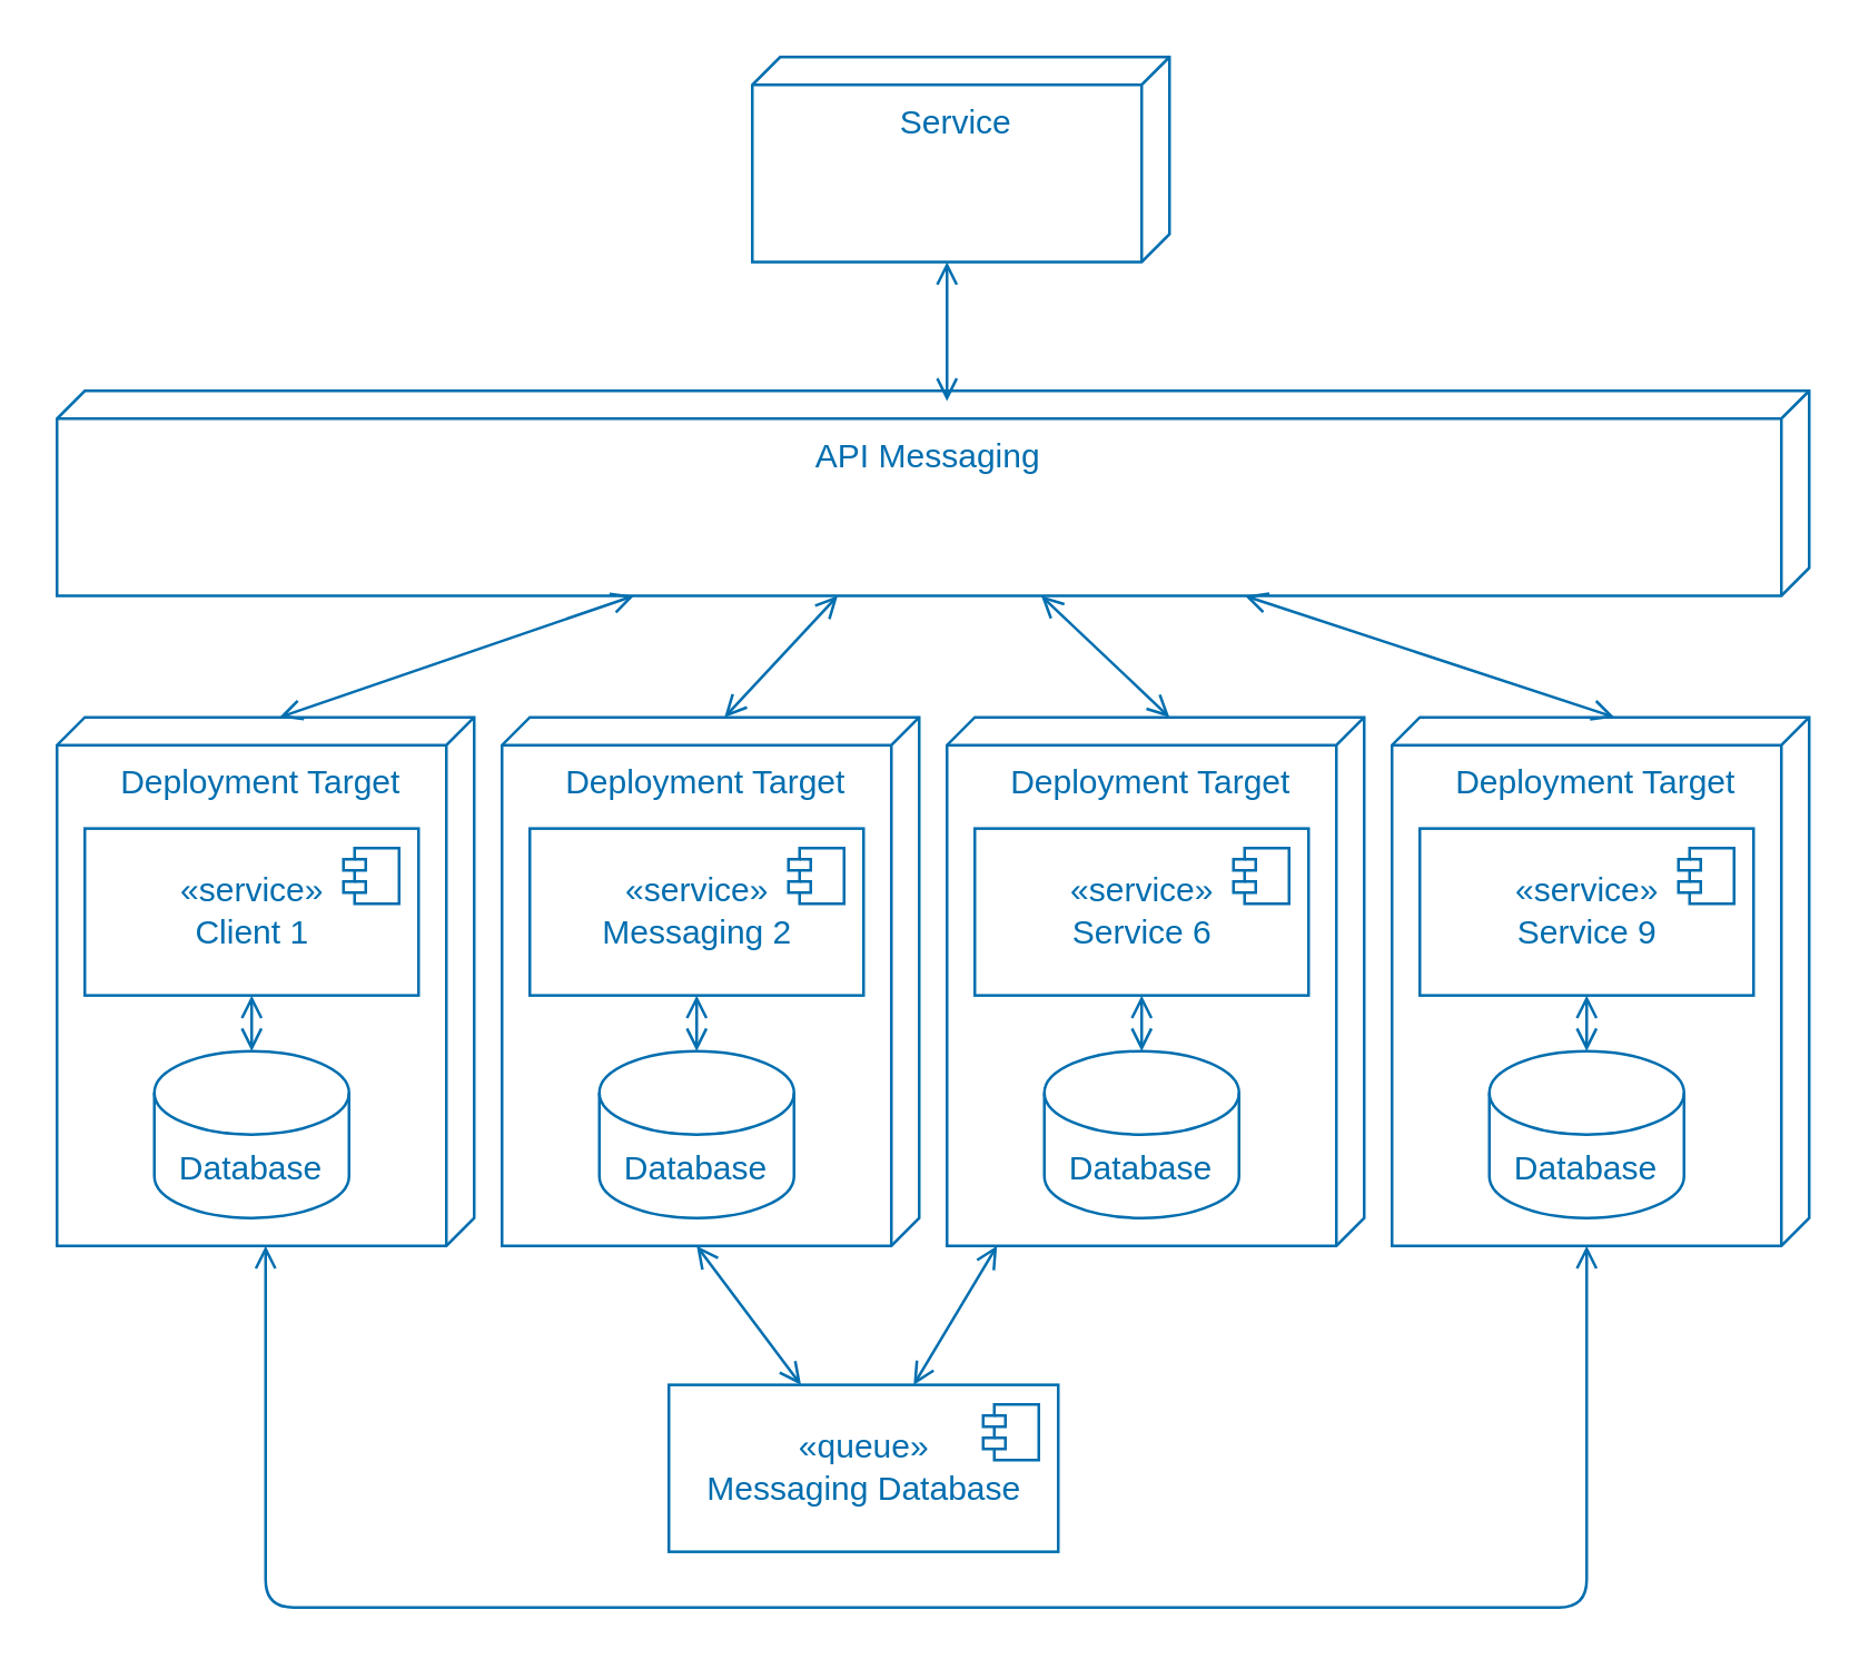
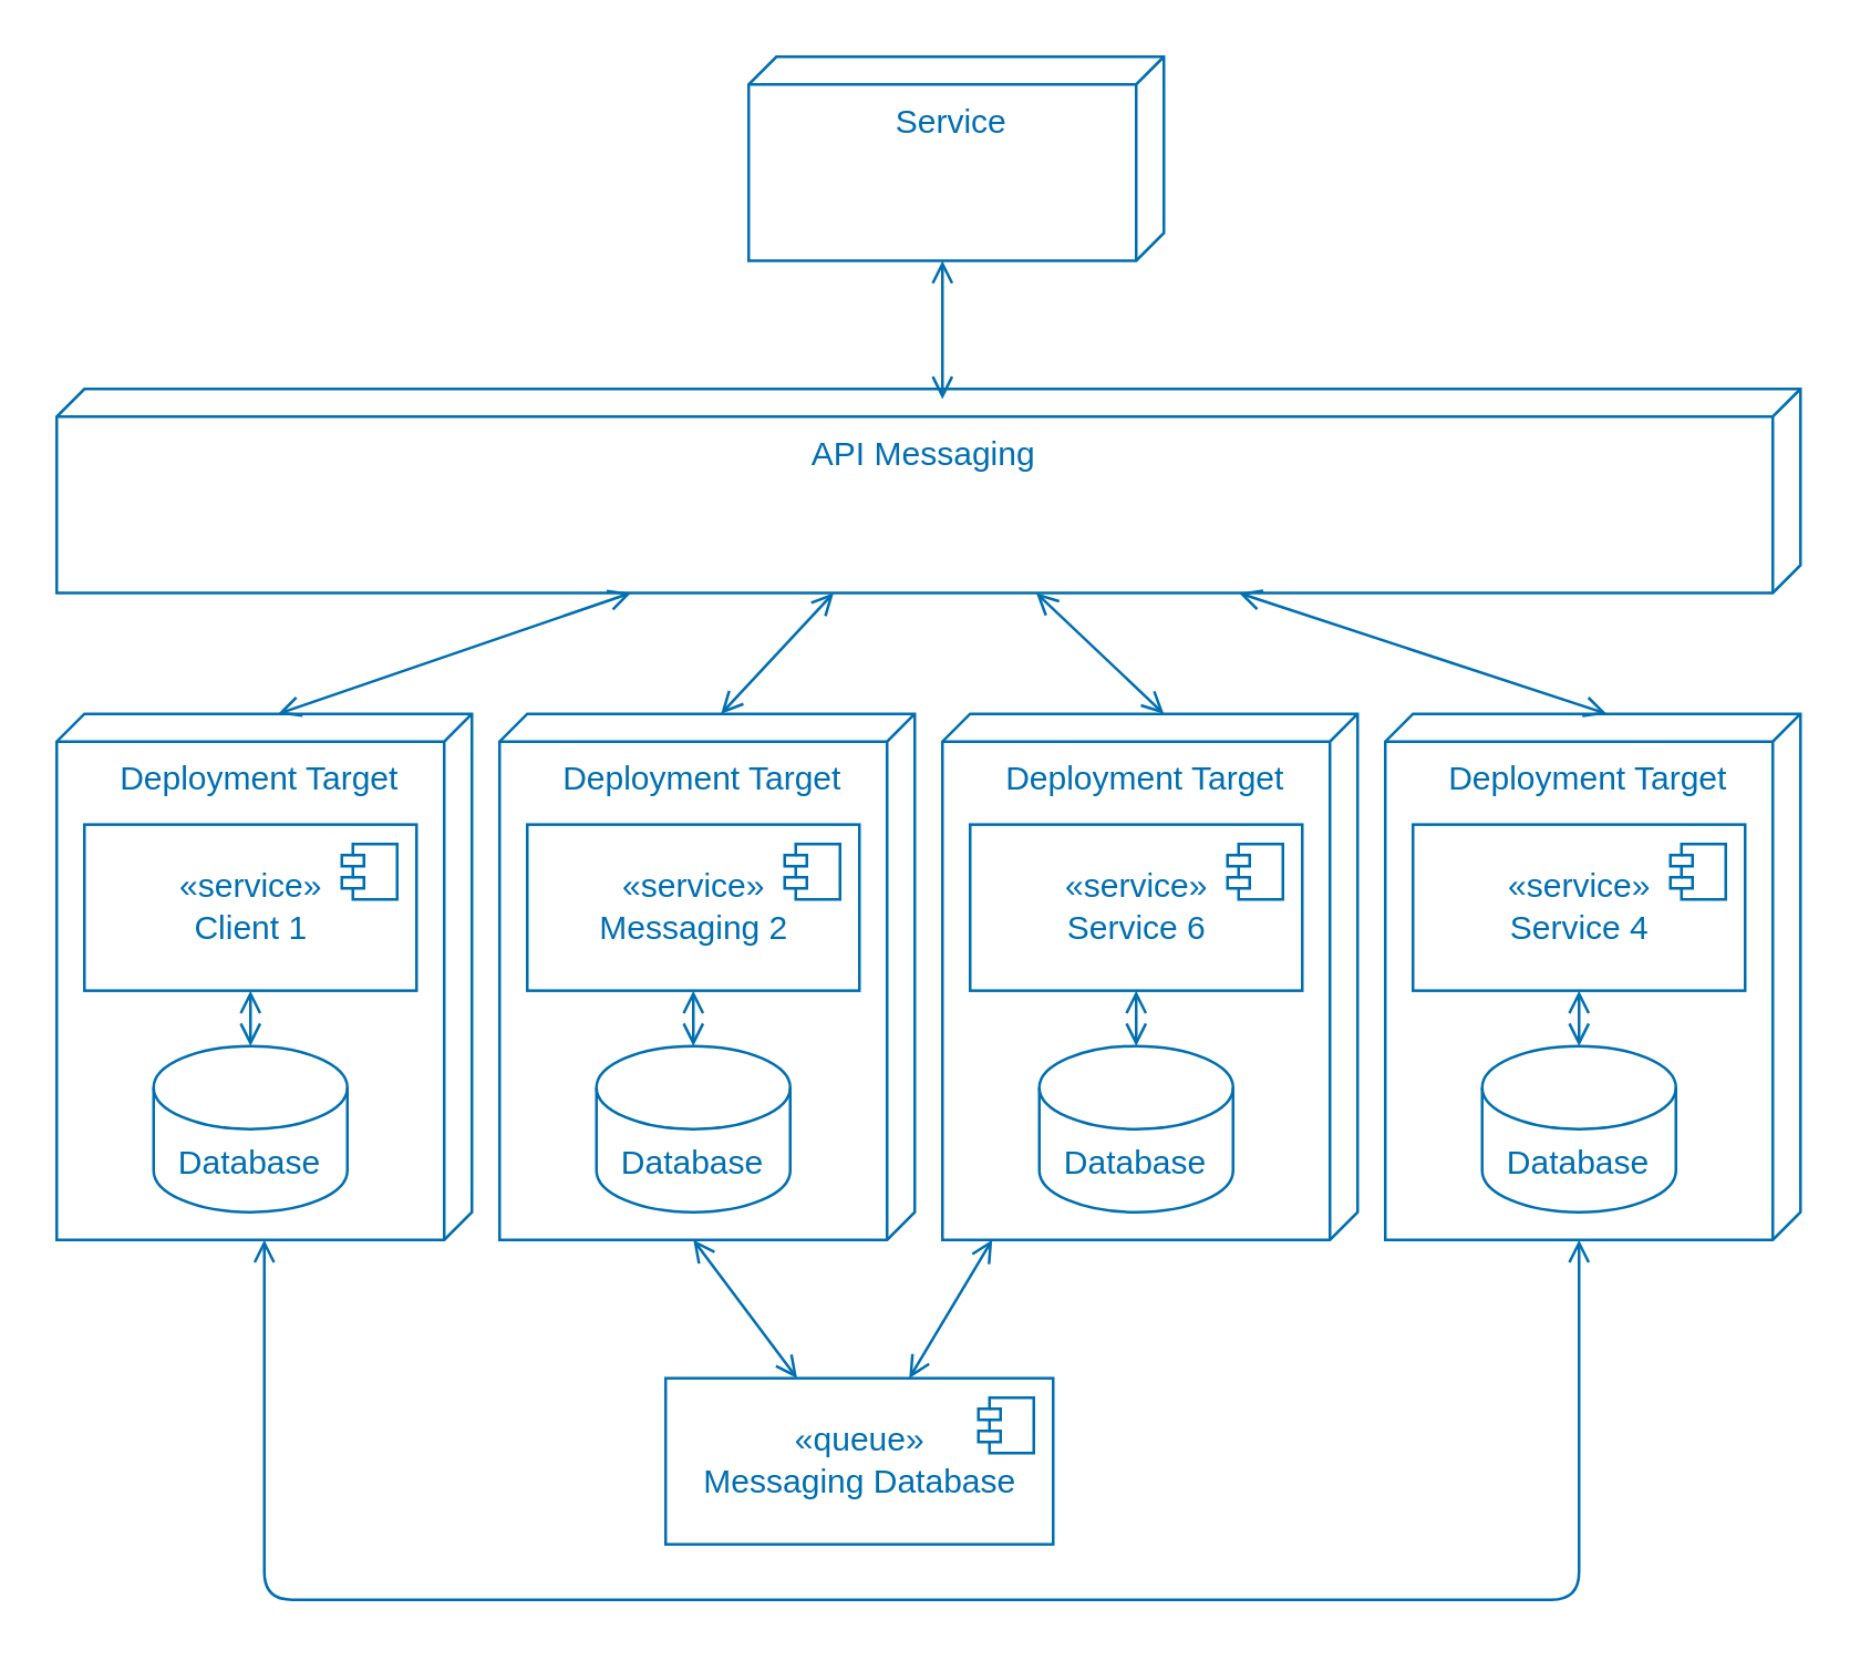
- <mxCell id="22" value="«service»&lt;br&gt;&lt;span&gt;Service 9&lt;/span&gt;" style="html=1;dropTarget=0;fillColor=none;fontColor=#006EAF;strokeColor=#006EAF;fontStyle=0" vertex="1" parent="20"><mxGeometry x="10" y="40" width="120" height="60" as="geometry" /></mxCell>
+ <mxCell id="22" value="«service»&lt;br&gt;&lt;span&gt;Service 4&lt;/span&gt;" style="html=1;dropTarget=0;fillColor=none;fontColor=#006EAF;strokeColor=#006EAF;fontStyle=0" vertex="1" parent="20"><mxGeometry x="10" y="40" width="120" height="60" as="geometry" /></mxCell>
